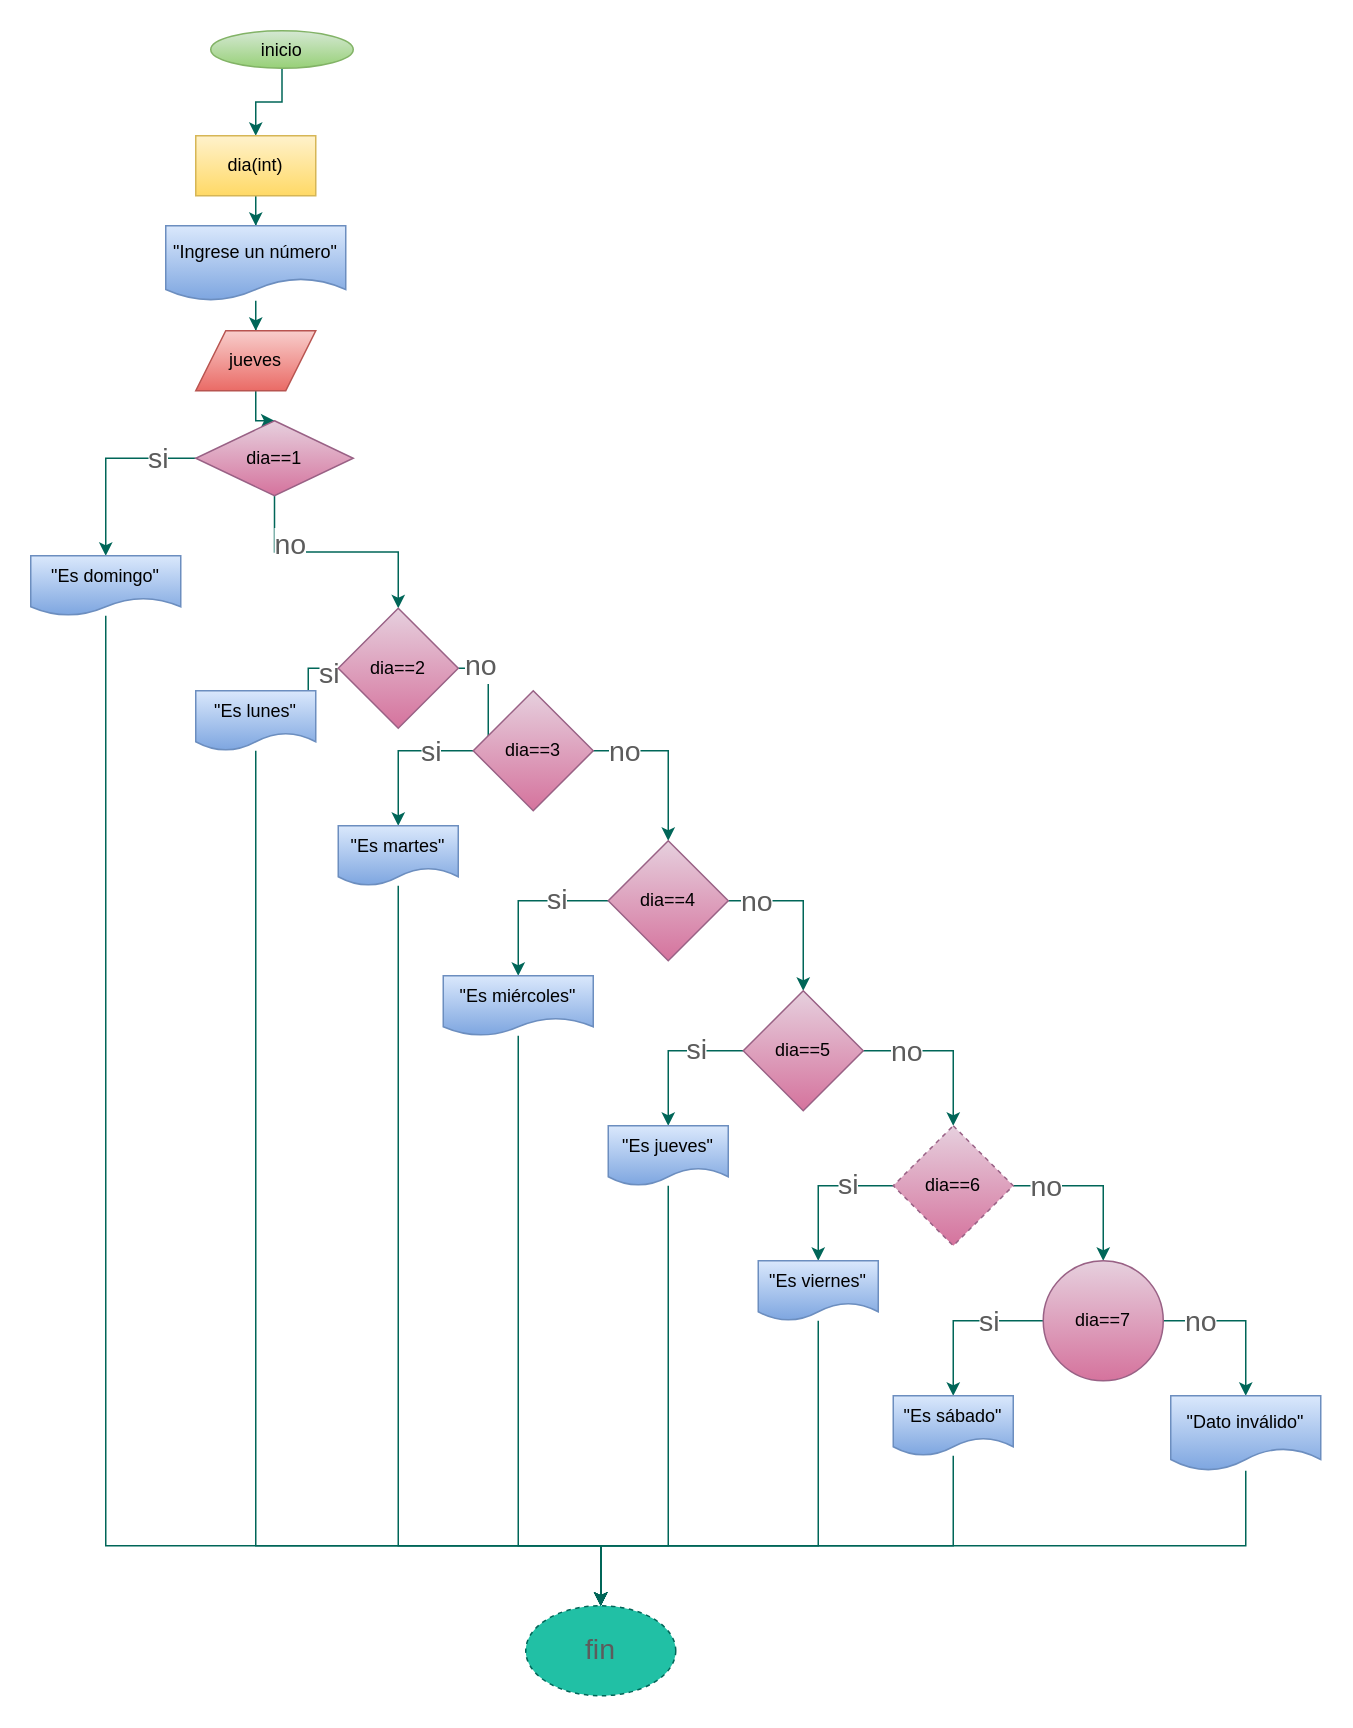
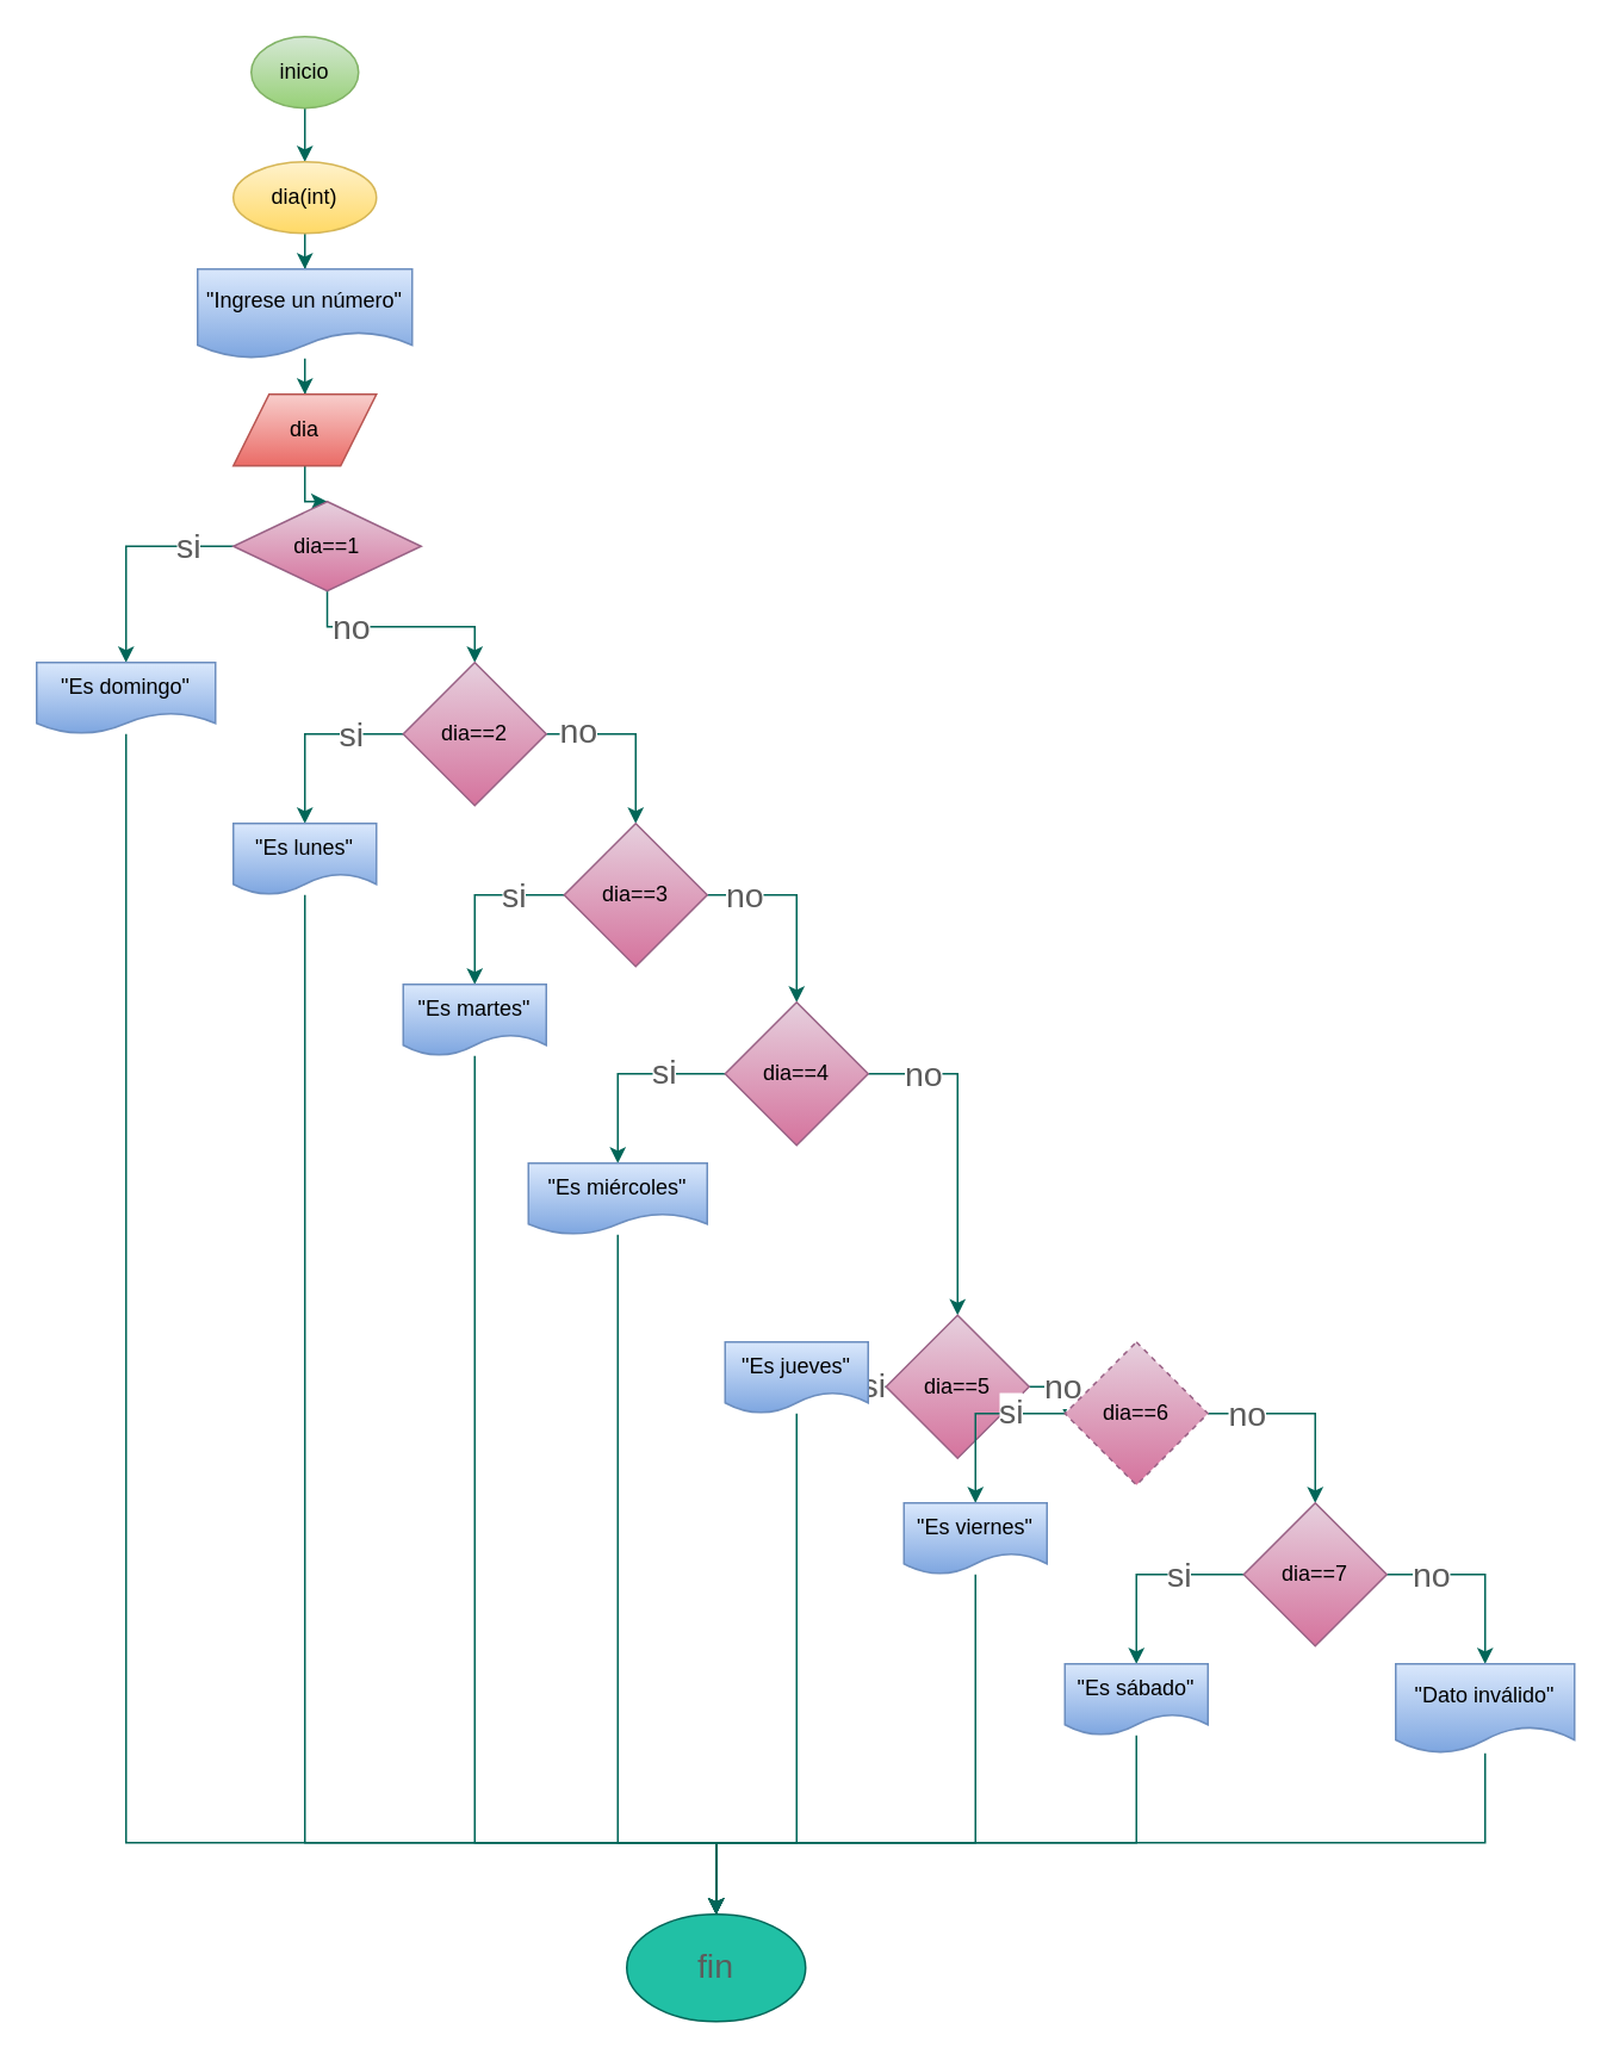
- <mxCell id="3" value="inicio" style="ellipse;whiteSpace=wrap;html=1;fillColor=#d5e8d4;strokeColor=#82b366;gradientColor=#97d077;" vertex="1" parent="1"><mxGeometry x="140" y="20" width="95" height="25" as="geometry" /></mxCell>
+ <mxCell id="3" value="inicio" style="ellipse;whiteSpace=wrap;html=1;fillColor=#d5e8d4;strokeColor=#82b366;gradientColor=#97d077;" vertex="1" parent="1"><mxGeometry x="140" y="20" width="60" height="40" as="geometry" /></mxCell>
- <mxCell id="5" value="dia(int)" style="rounded=0;whiteSpace=wrap;html=1;fillColor=#fff2cc;strokeColor=#d6b656;gradientColor=#ffd966;" vertex="1" parent="1"><mxGeometry x="130" y="90" width="80" height="40" as="geometry" /></mxCell>
+ <mxCell id="5" value="dia(int)" style="ellipse;whiteSpace=wrap;html=1;fillColor=#fff2cc;strokeColor=#d6b656;gradientColor=#ffd966;" vertex="1" parent="1"><mxGeometry x="130" y="90" width="80" height="40" as="geometry" /></mxCell>
- <mxCell id="9" value="jueves" style="shape=parallelogram;perimeter=parallelogramPerimeter;whiteSpace=wrap;html=1;fixedSize=1;rounded=0;fillColor=#f8cecc;strokeColor=#b85450;gradientColor=#ea6b66;" vertex="1" parent="1"><mxGeometry x="130" y="220" width="80" height="40" as="geometry" /></mxCell>
+ <mxCell id="9" value="dia" style="shape=parallelogram;perimeter=parallelogramPerimeter;whiteSpace=wrap;html=1;fixedSize=1;rounded=0;fillColor=#f8cecc;strokeColor=#b85450;gradientColor=#ea6b66;" vertex="1" parent="1"><mxGeometry x="130" y="220" width="80" height="40" as="geometry" /></mxCell>
- <mxCell id="21" value="dia==2" style="rhombus;whiteSpace=wrap;html=1;rounded=0;fillColor=#e6d0de;strokeColor=#996185;gradientColor=#d5739d;" vertex="1" parent="1"><mxGeometry x="225" y="405" width="80" height="80" as="geometry" /></mxCell>
+ <mxCell id="21" value="dia==2" style="rhombus;whiteSpace=wrap;html=1;rounded=0;fillColor=#e6d0de;strokeColor=#996185;gradientColor=#d5739d;" vertex="1" parent="1"><mxGeometry x="225" y="370" width="80" height="80" as="geometry" /></mxCell>
- <mxCell id="42" value="dia==5" style="rhombus;whiteSpace=wrap;html=1;rounded=0;fillColor=#e6d0de;strokeColor=#996185;gradientColor=#d5739d;" vertex="1" parent="1"><mxGeometry x="495" y="660" width="80" height="80" as="geometry" /></mxCell>
+ <mxCell id="42" value="dia==5" style="rhombus;whiteSpace=wrap;html=1;rounded=0;fillColor=#e6d0de;strokeColor=#996185;gradientColor=#d5739d;" vertex="1" parent="1"><mxGeometry x="495" y="735" width="80" height="80" as="geometry" /></mxCell>
- <mxCell id="56" value="dia==7" style="ellipse;whiteSpace=wrap;html=1;fillColor=#e6d0de;strokeColor=#996185;gradientColor=#d5739d;" vertex="1" parent="1"><mxGeometry x="695" y="840" width="80" height="80" as="geometry" /></mxCell>
+ <mxCell id="56" value="dia==7" style="rhombus;whiteSpace=wrap;html=1;rounded=0;fillColor=#e6d0de;strokeColor=#996185;gradientColor=#d5739d;" vertex="1" parent="1"><mxGeometry x="695" y="840" width="80" height="80" as="geometry" /></mxCell>
- <mxCell id="61" value="fin" style="ellipse;whiteSpace=wrap;html=1;strokeColor=#006658;fontSize=19;fontColor=#5C5C5C;fillColor=#21C0A5;dashed=1;" vertex="1" parent="1"><mxGeometry x="350" y="1070" width="100" height="60" as="geometry" /></mxCell>
+ <mxCell id="61" value="fin" style="ellipse;whiteSpace=wrap;html=1;strokeColor=#006658;fontSize=19;fontColor=#5C5C5C;fillColor=#21C0A5;" vertex="1" parent="1"><mxGeometry x="350" y="1070" width="100" height="60" as="geometry" /></mxCell>
